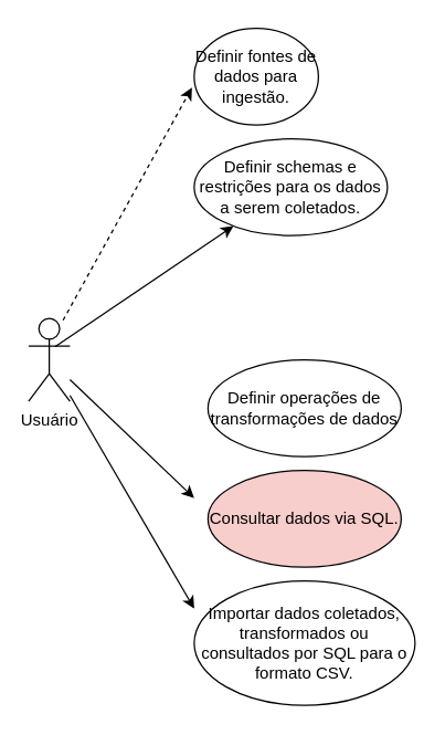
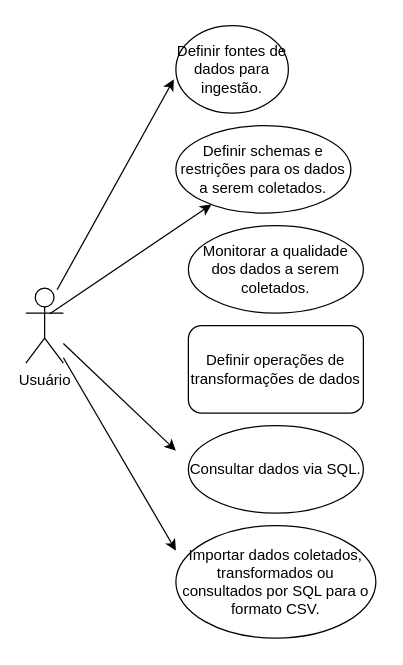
- <mxCell id="10" value="" style="endArrow=classic;html=1;rounded=0;entryX=-0.018;entryY=0.614;entryDx=0;entryDy=0;entryPerimeter=0;exitX=0.833;exitY=0.022;exitDx=0;exitDy=0;exitPerimeter=0;dashed=1;" edge="1" parent="1" source="2" target="3"><mxGeometry width="50" height="50" relative="1" as="geometry"><mxPoint x="50" y="230" as="sourcePoint" /><mxPoint x="159" y="153" as="targetPoint" /></mxGeometry></mxCell>
+ <mxCell id="10" value="" style="endArrow=classic;html=1;rounded=0;entryX=-0.018;entryY=0.614;entryDx=0;entryDy=0;entryPerimeter=0;exitX=0.833;exitY=0.022;exitDx=0;exitDy=0;exitPerimeter=0;" edge="1" parent="1" source="2" target="3"><mxGeometry width="50" height="50" relative="1" as="geometry"><mxPoint x="50" y="230" as="sourcePoint" /><mxPoint x="159" y="153" as="targetPoint" /></mxGeometry></mxCell>
+ <mxCell id="5" value="Monitorar a qualidade dos dados a serem coletados." style="ellipse;whiteSpace=wrap;html=1;" vertex="1" parent="1"><mxGeometry x="150" y="180" width="140" height="70" as="geometry" /></mxCell>
- <mxCell id="4" value="Definir operações de transformações de dados" style="ellipse;whiteSpace=wrap;html=1;" vertex="1" parent="1"><mxGeometry x="150" y="260" width="140" height="70" as="geometry" /></mxCell>
+ <mxCell id="4" value="Definir operações de transformações de dados" style="whiteSpace=wrap;html=1;rounded=1;" vertex="1" parent="1"><mxGeometry x="150" y="260" width="140" height="70" as="geometry" /></mxCell>
- <mxCell id="7" value="Consultar dados via SQL." style="ellipse;whiteSpace=wrap;html=1;fillColor=#f8cecc;" vertex="1" parent="1"><mxGeometry x="150" y="340" width="140" height="70" as="geometry" /></mxCell>
+ <mxCell id="7" value="Consultar dados via SQL." style="ellipse;whiteSpace=wrap;html=1;" vertex="1" parent="1"><mxGeometry x="150" y="340" width="140" height="70" as="geometry" /></mxCell>
